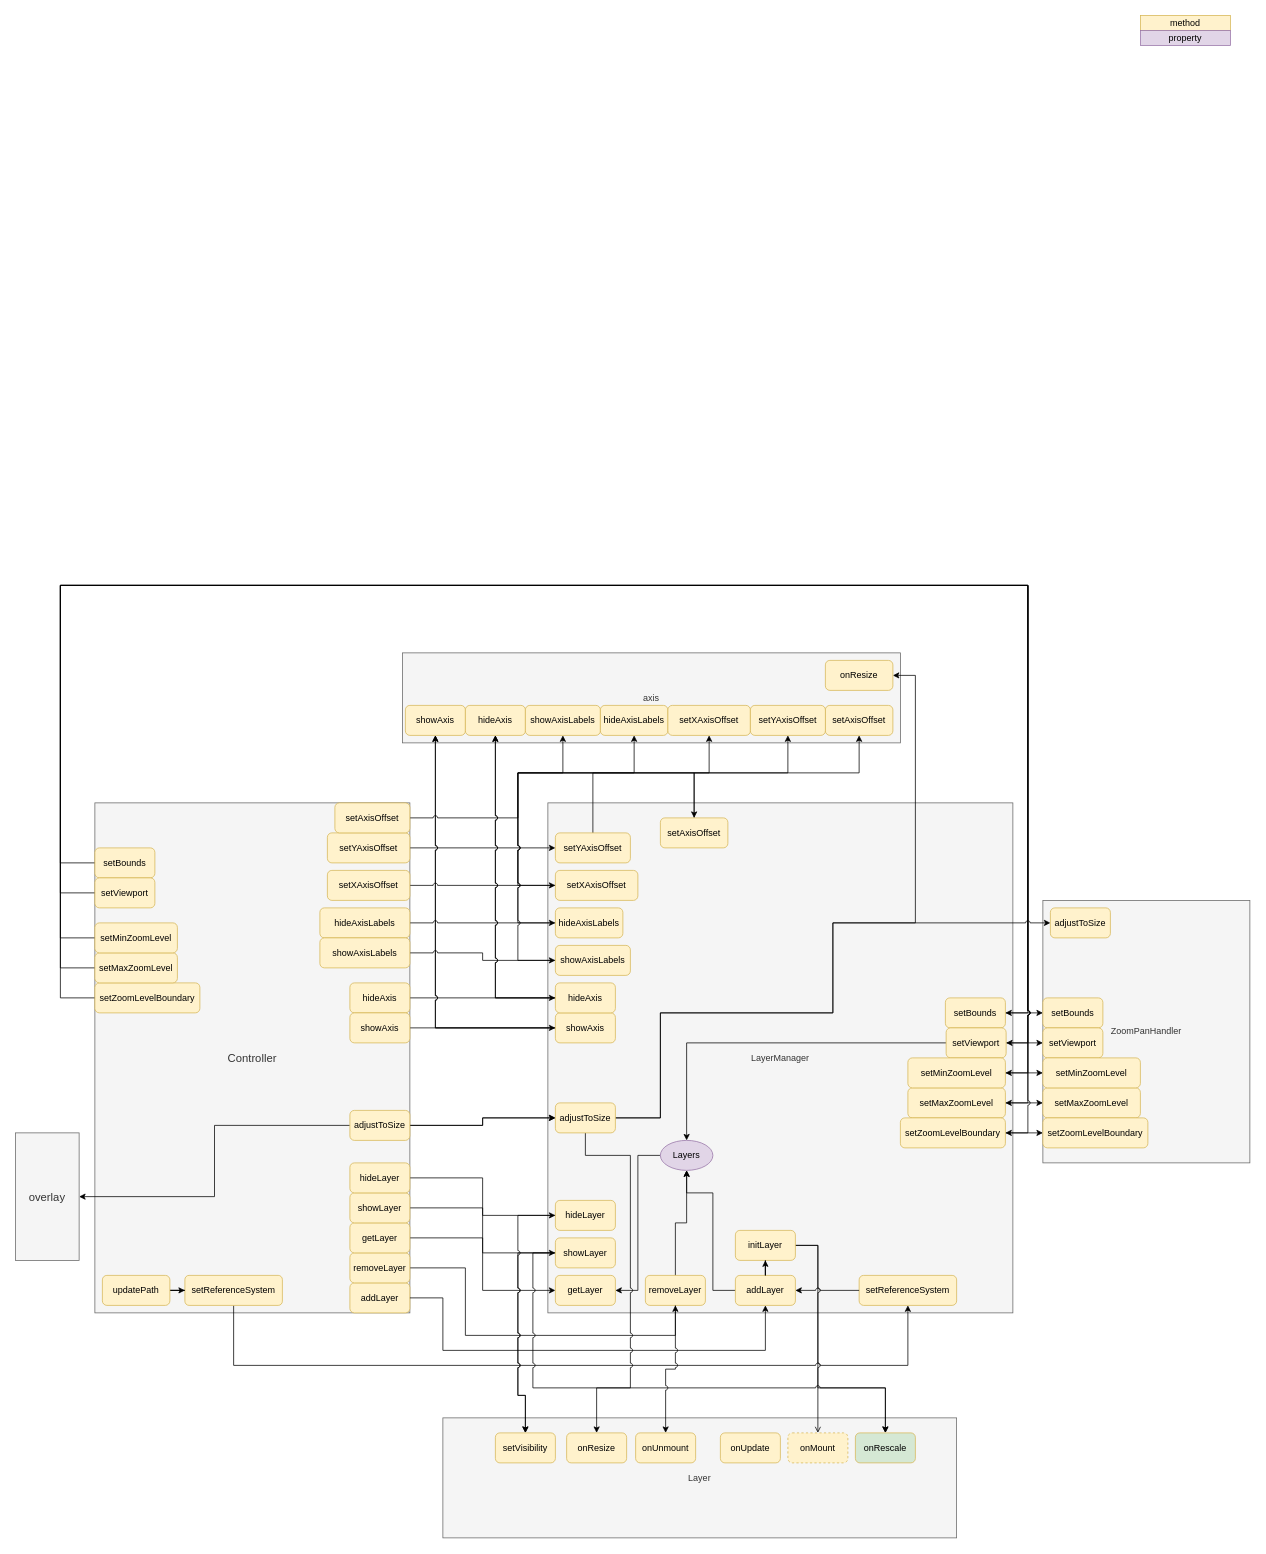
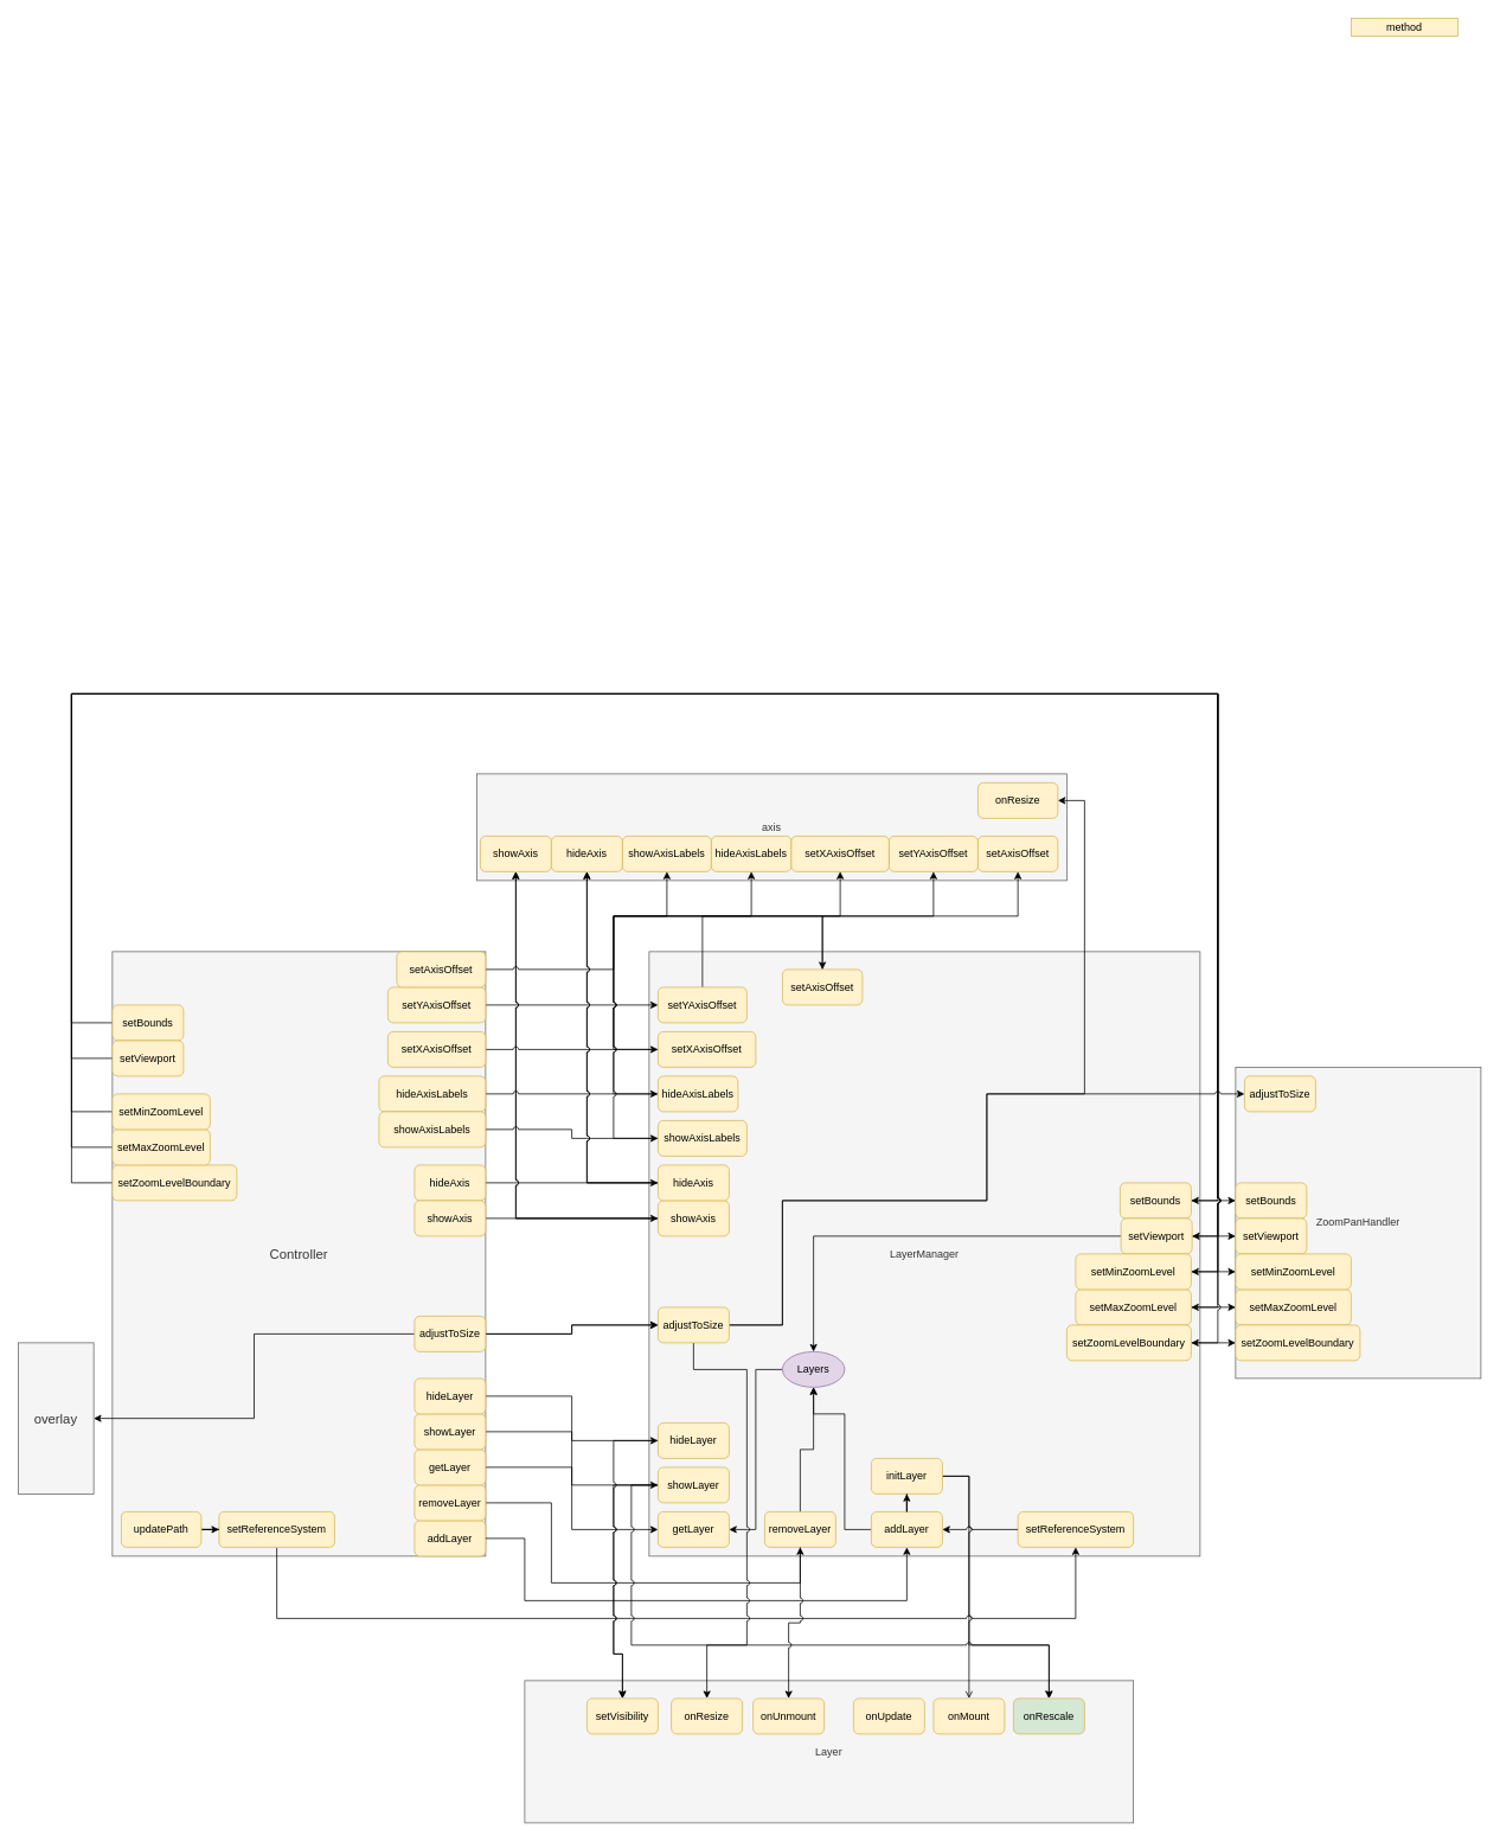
- <mxCell id="121" value="property" style="rounded=0;whiteSpace=wrap;html=1;fillColor=#e1d5e7;strokeColor=#9673a6;" vertex="1" parent="1"><mxGeometry x="1520" y="40" width="120" height="20" as="geometry" /></mxCell>
- <mxCell id="6" value="onMount" style="rounded=1;whiteSpace=wrap;html=1;fillColor=#fff2cc;strokeColor=#d6b656;dashed=1;" parent="1" vertex="1"><mxGeometry x="1050" y="1910" width="80" height="40" as="geometry" /></mxCell>
+ <mxCell id="6" value="onMount" style="rounded=1;whiteSpace=wrap;html=1;fillColor=#fff2cc;strokeColor=#d6b656;" parent="1" vertex="1"><mxGeometry x="1050" y="1910" width="80" height="40" as="geometry" /></mxCell>
